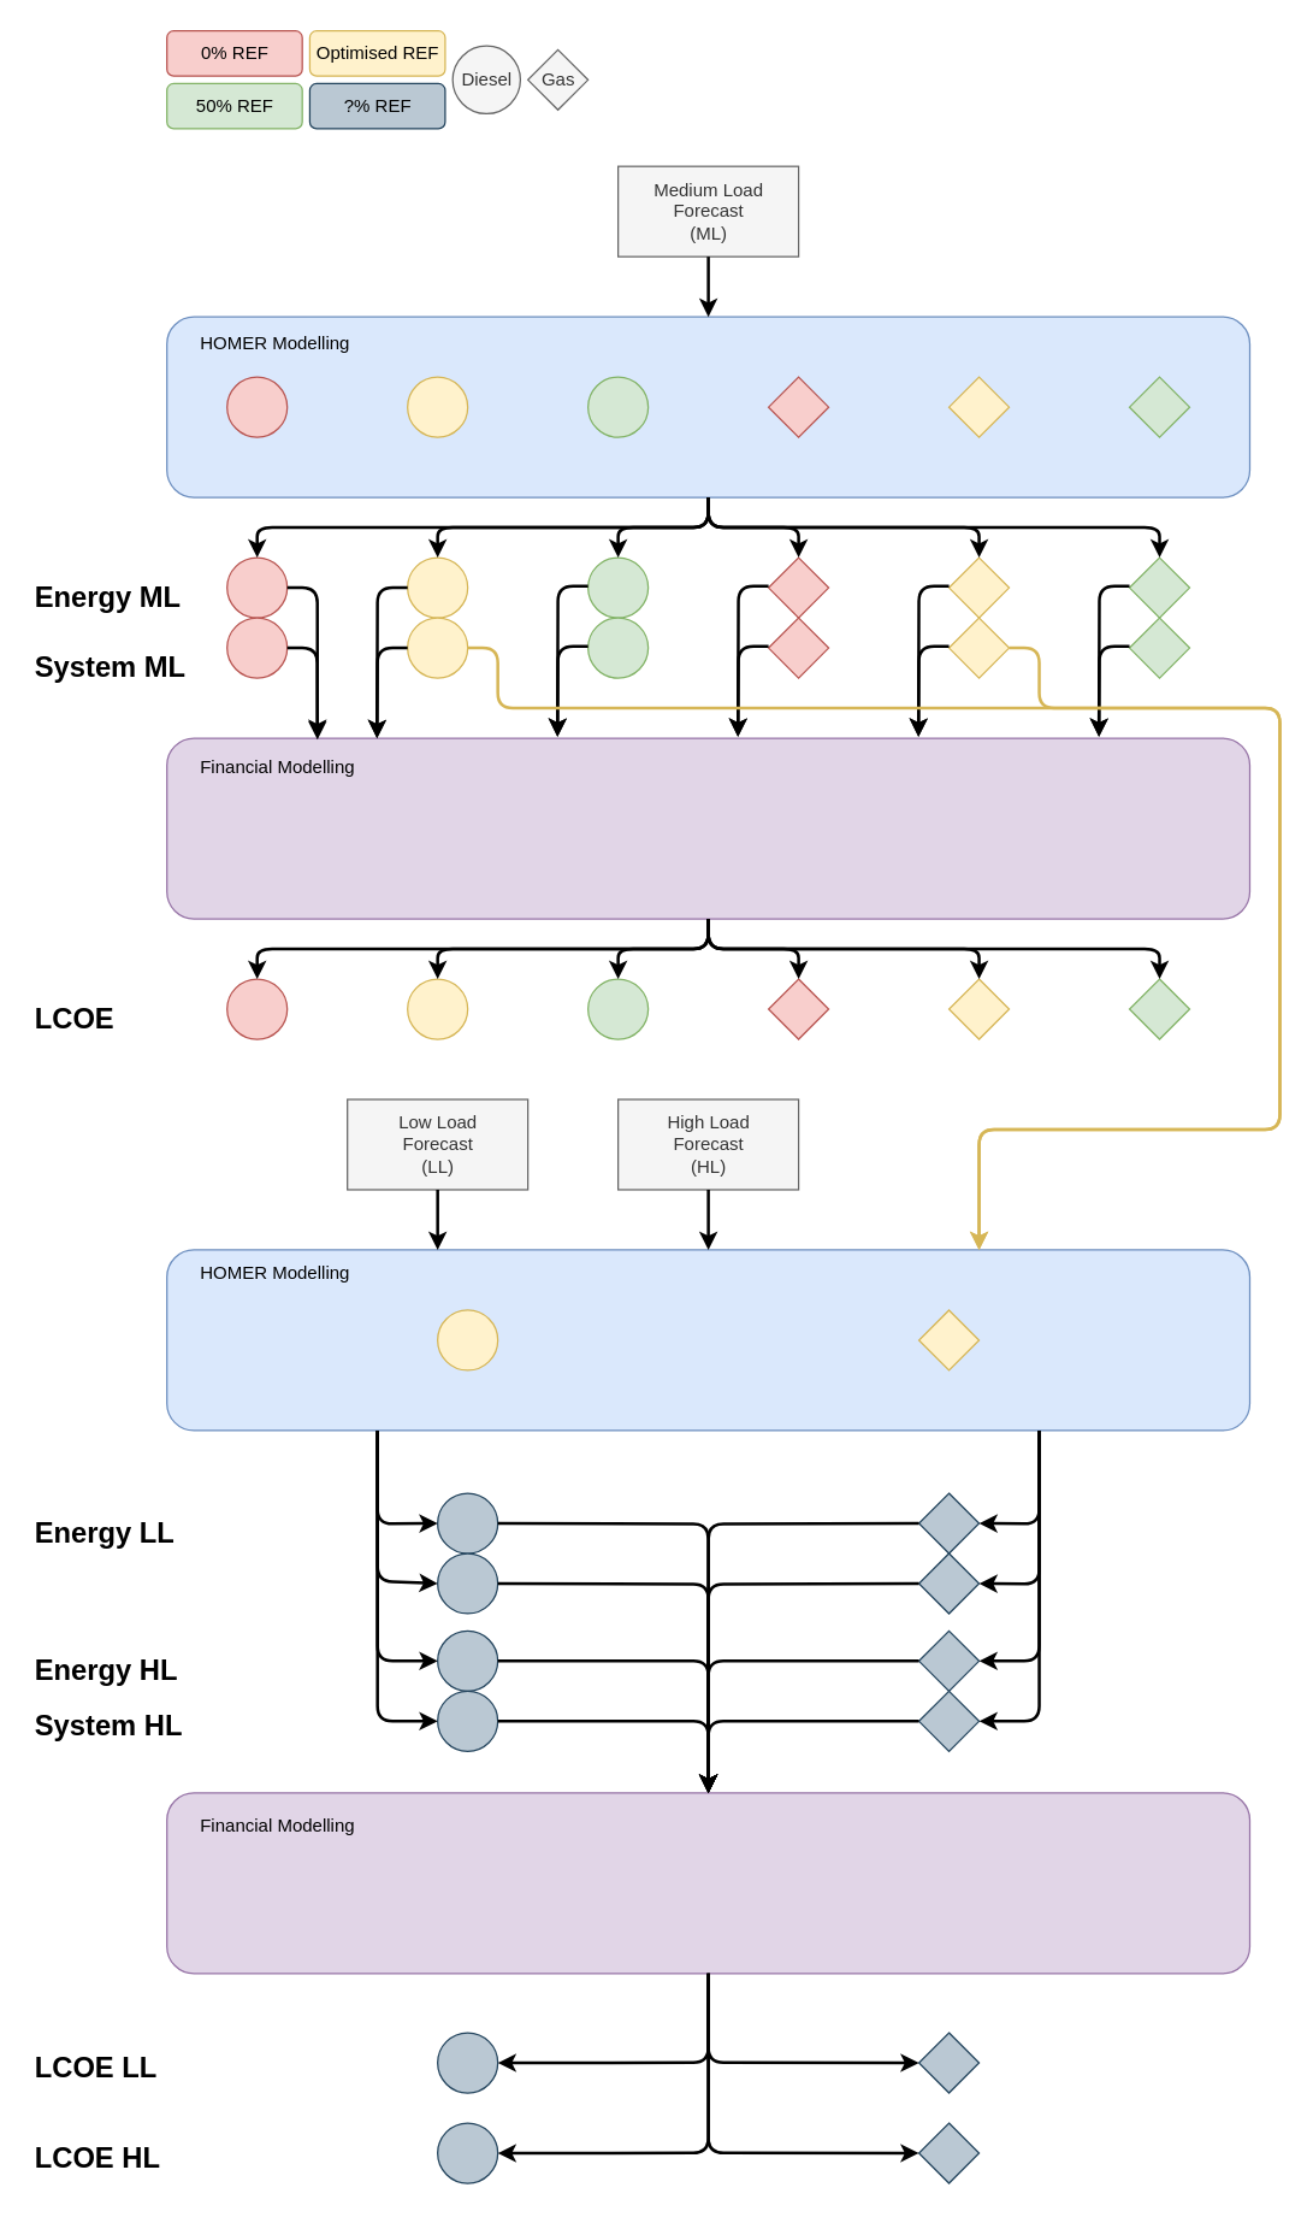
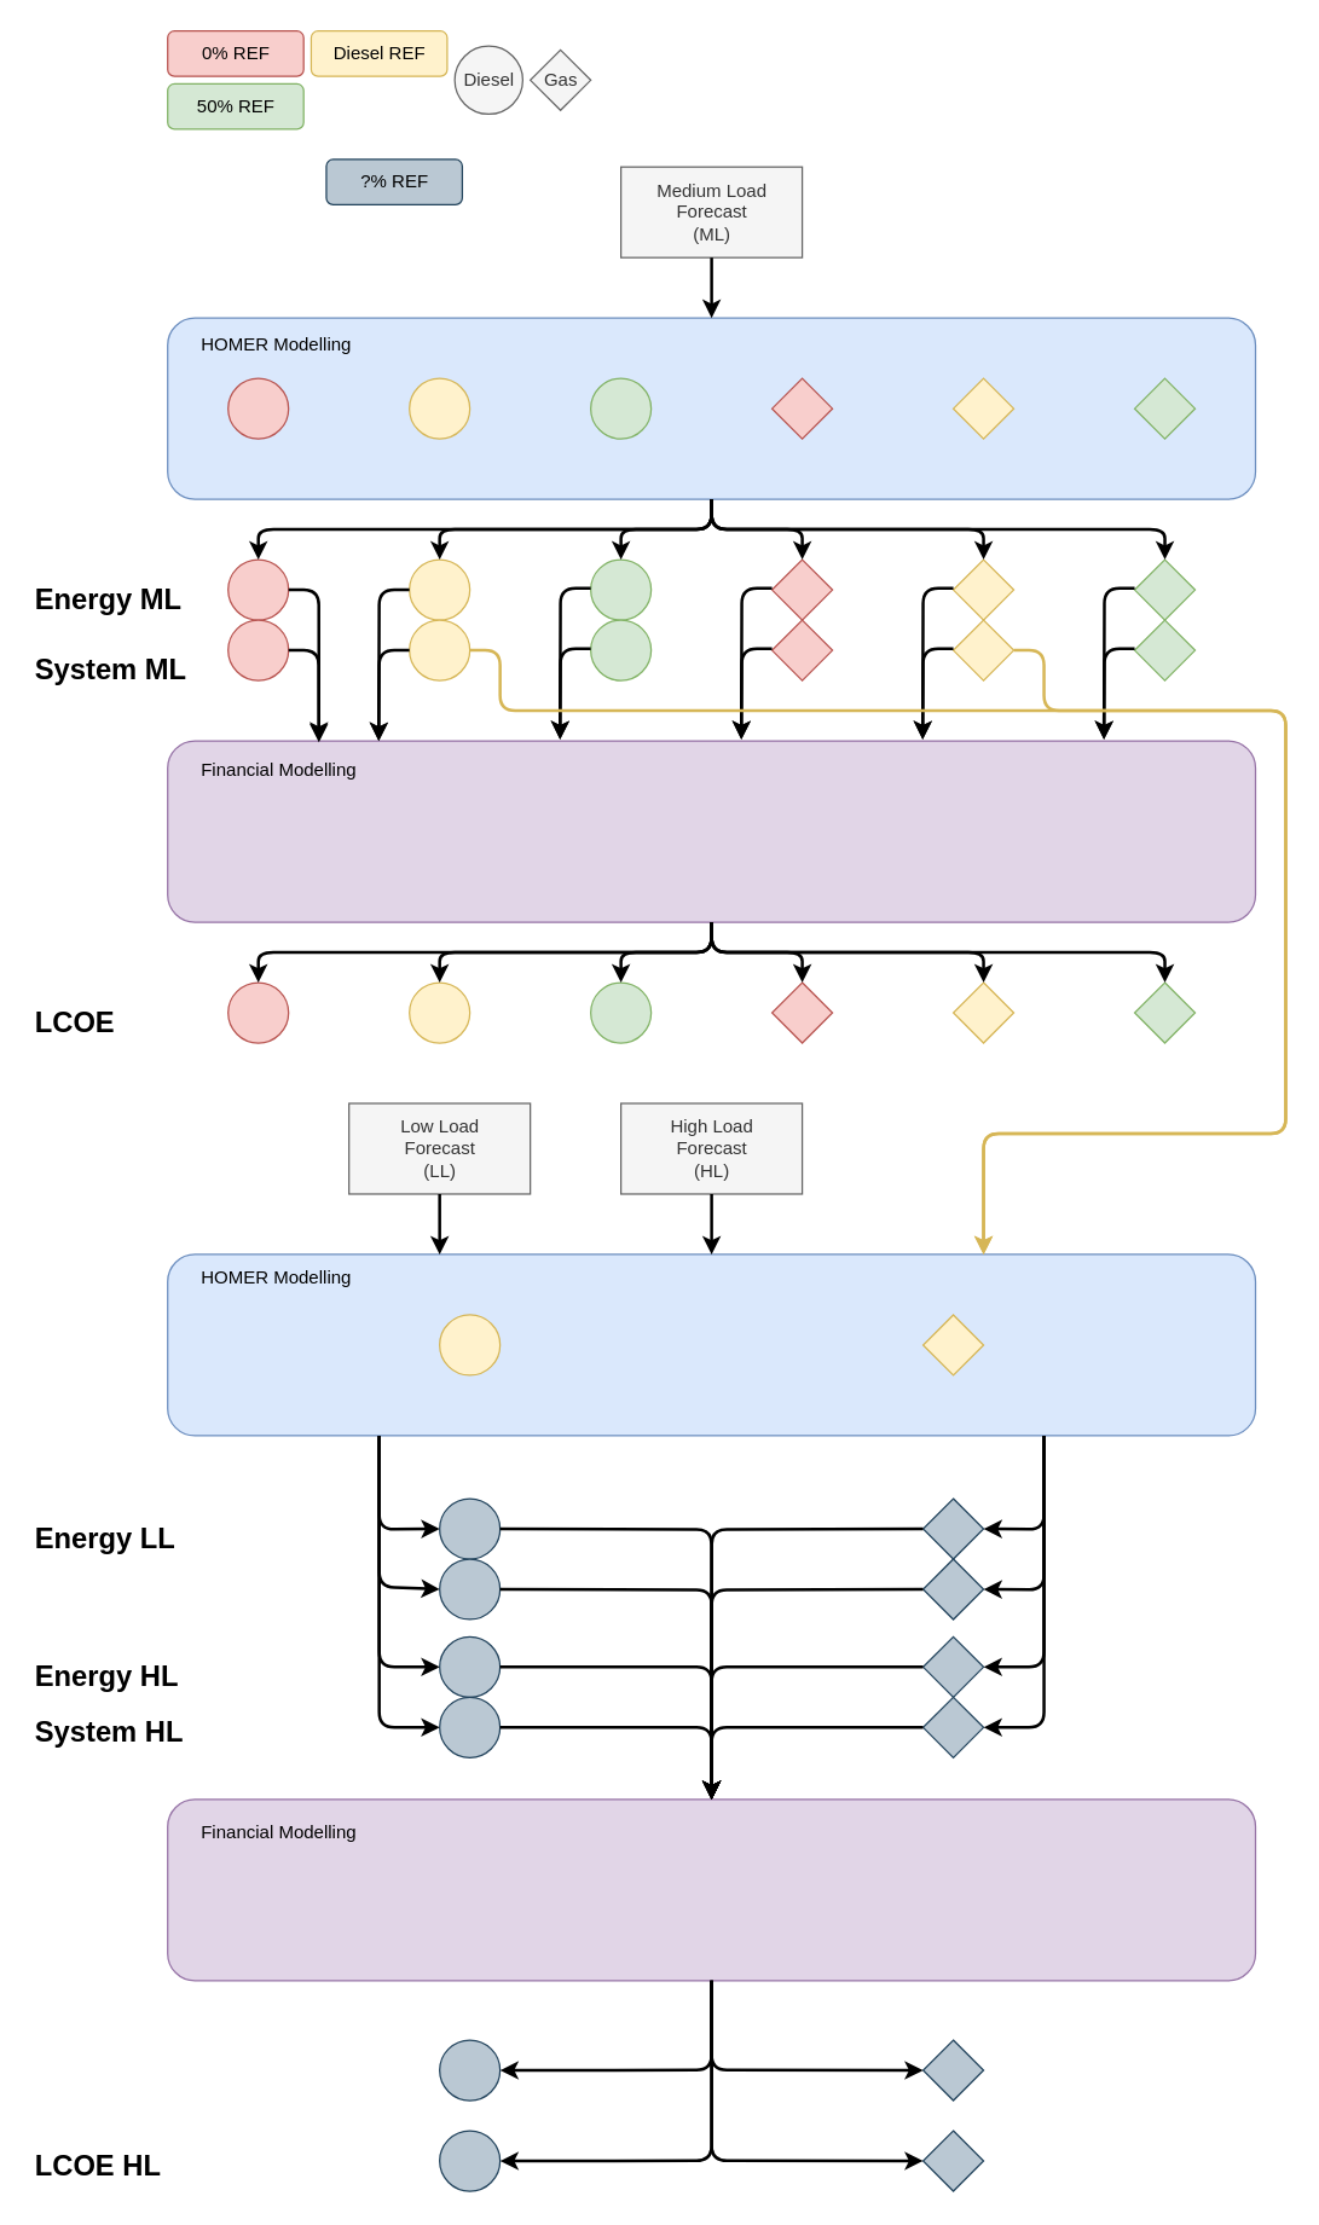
- <mxCell id="89" value="Optimised REF" style="rounded=1;whiteSpace=wrap;html=1;fillColor=#fff2cc;strokeColor=#d6b656;" vertex="1" parent="1"><mxGeometry x="205.5" y="20" width="90" height="30" as="geometry" /></mxCell>
+ <mxCell id="89" value="Diesel REF" style="rounded=1;whiteSpace=wrap;html=1;fillColor=#fff2cc;strokeColor=#d6b656;" vertex="1" parent="1"><mxGeometry x="205.5" y="20" width="90" height="30" as="geometry" /></mxCell>
- <mxCell id="113" value="?% REF" style="rounded=1;whiteSpace=wrap;html=1;fillColor=#bac8d3;strokeColor=#23445d;" vertex="1" parent="1"><mxGeometry x="205.5" y="55" width="90" height="30" as="geometry" /></mxCell>
+ <mxCell id="113" value="?% REF" style="rounded=1;whiteSpace=wrap;html=1;fillColor=#bac8d3;strokeColor=#23445d;" vertex="1" parent="1"><mxGeometry x="215.5" y="105" width="90" height="30" as="geometry" /></mxCell>
- <mxCell id="54" value="LCOE LL" style="text;html=1;resizable=0;points=[];autosize=1;align=left;verticalAlign=top;spacingTop=-4;fontStyle=1;fontSize=19;" vertex="1" parent="1"><mxGeometry x="20.5" y="1360.167" width="60" height="20" as="geometry" /></mxCell>
